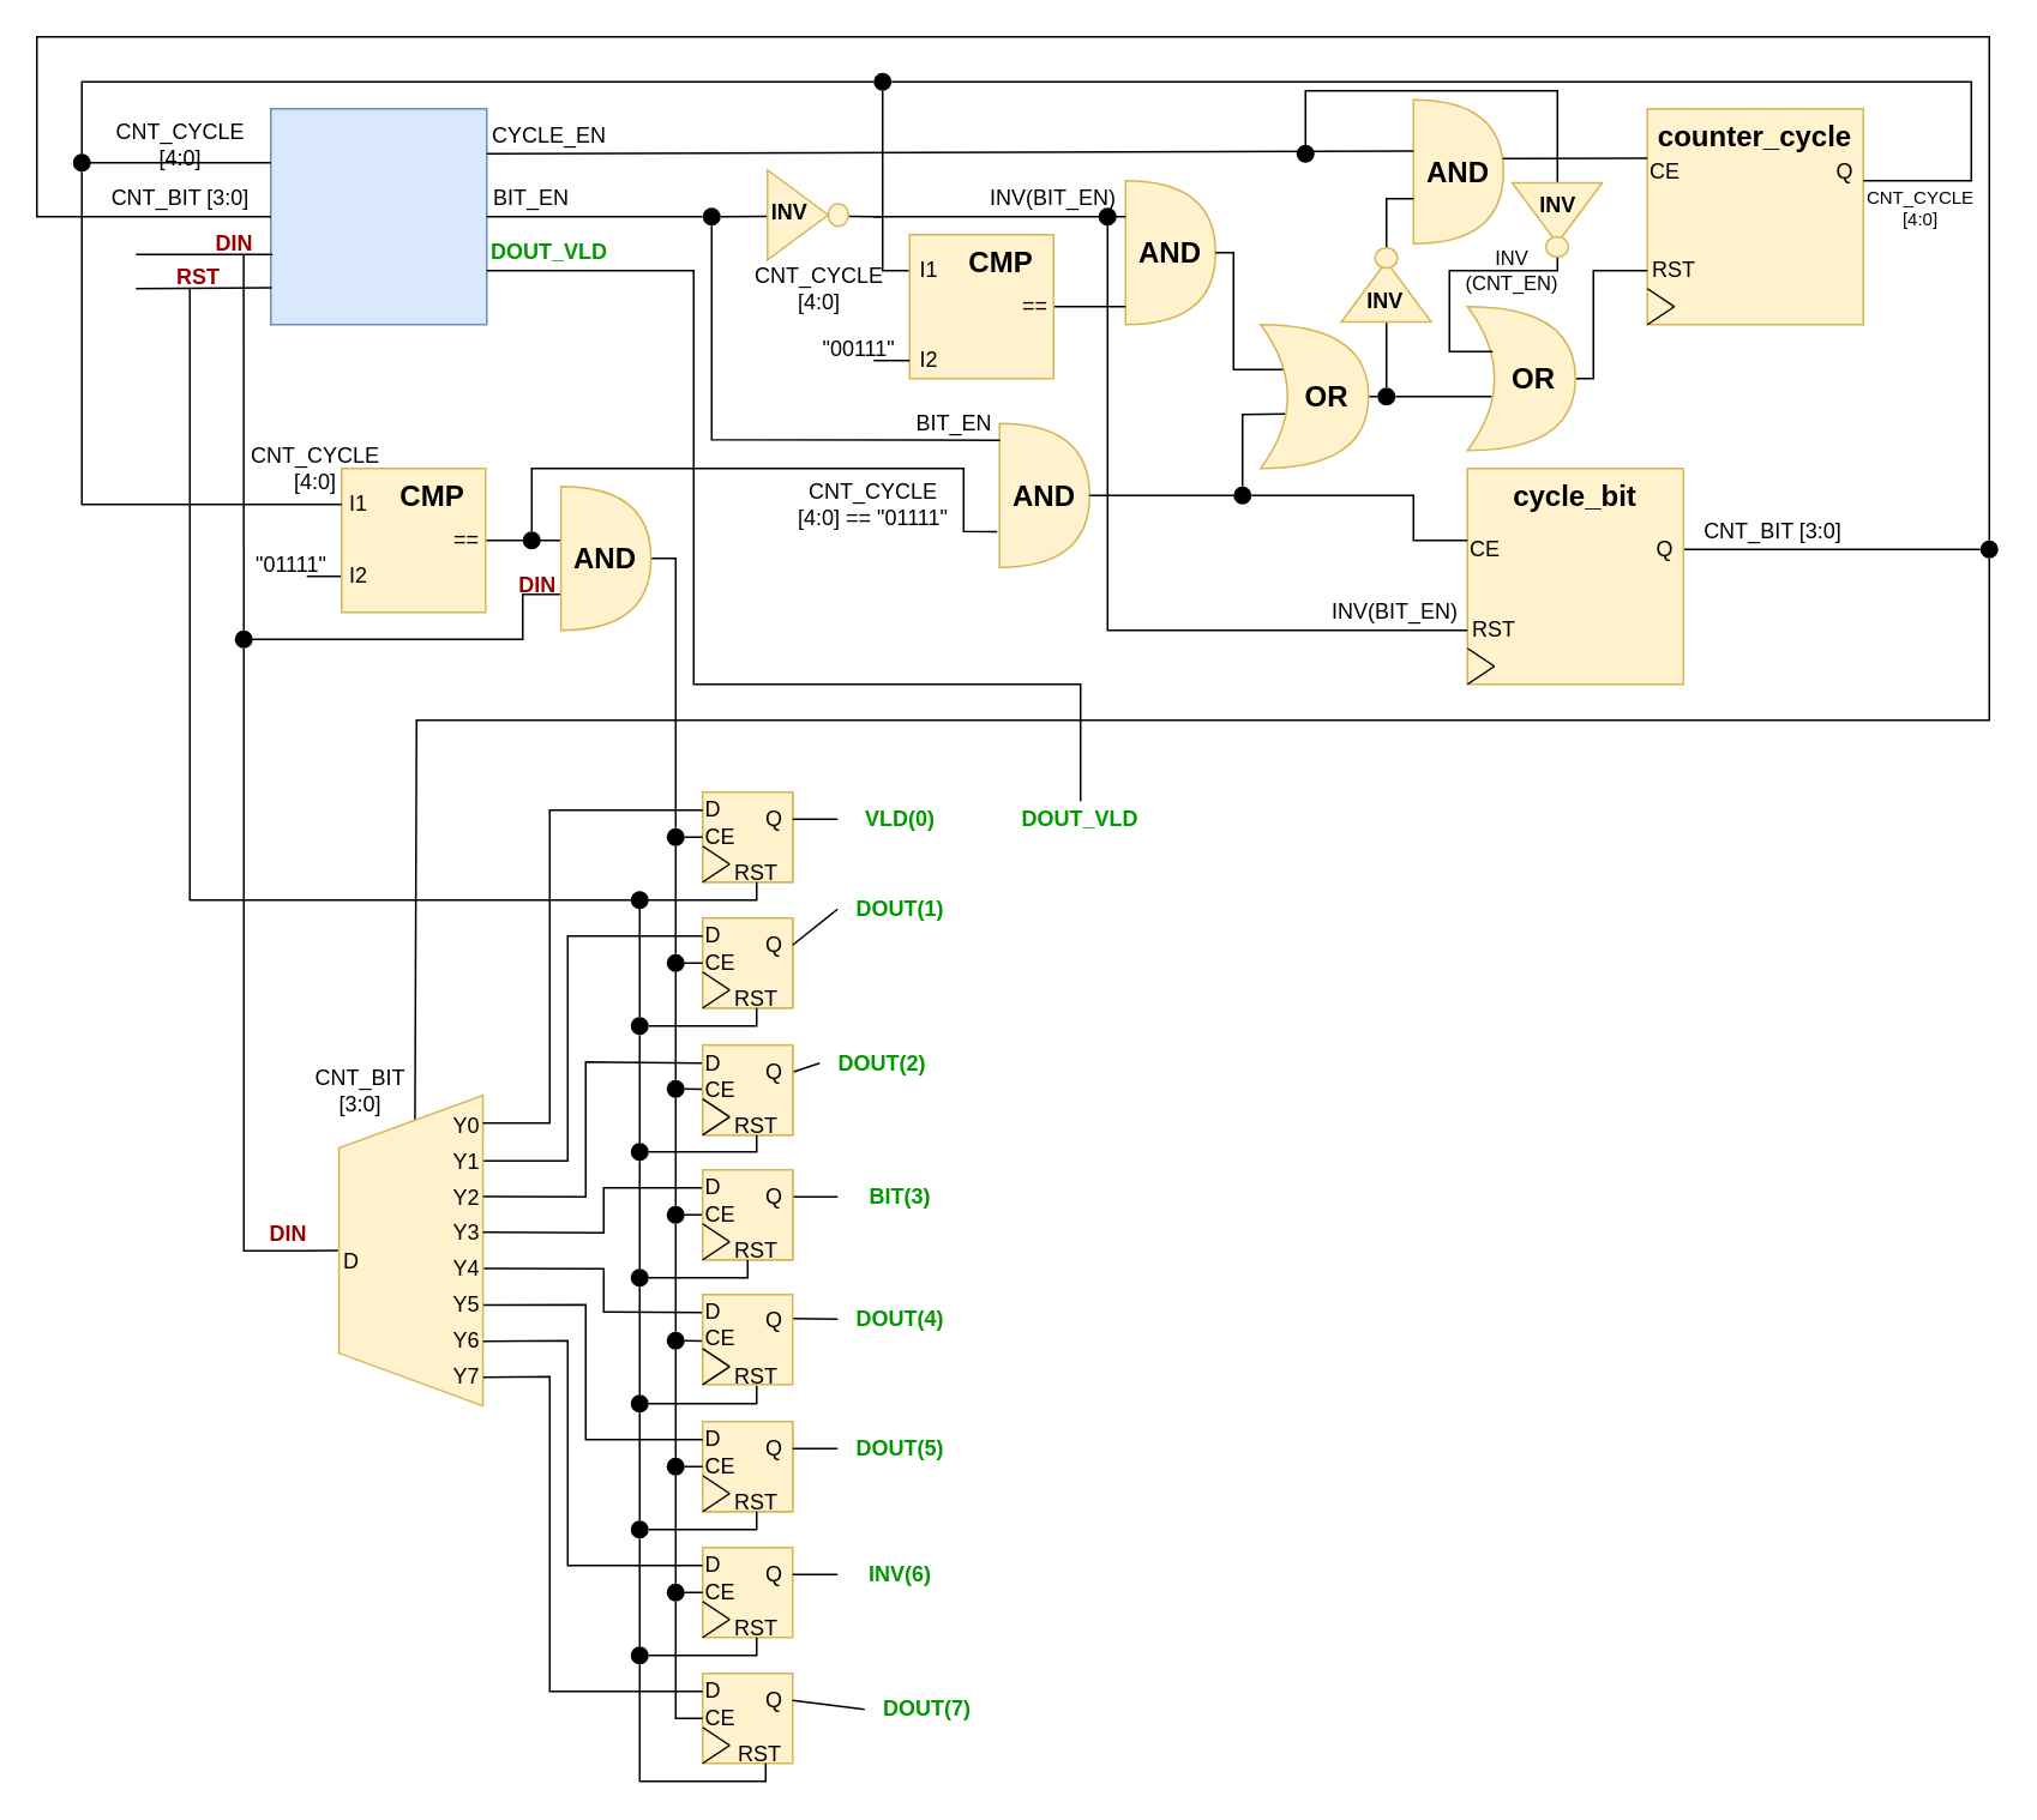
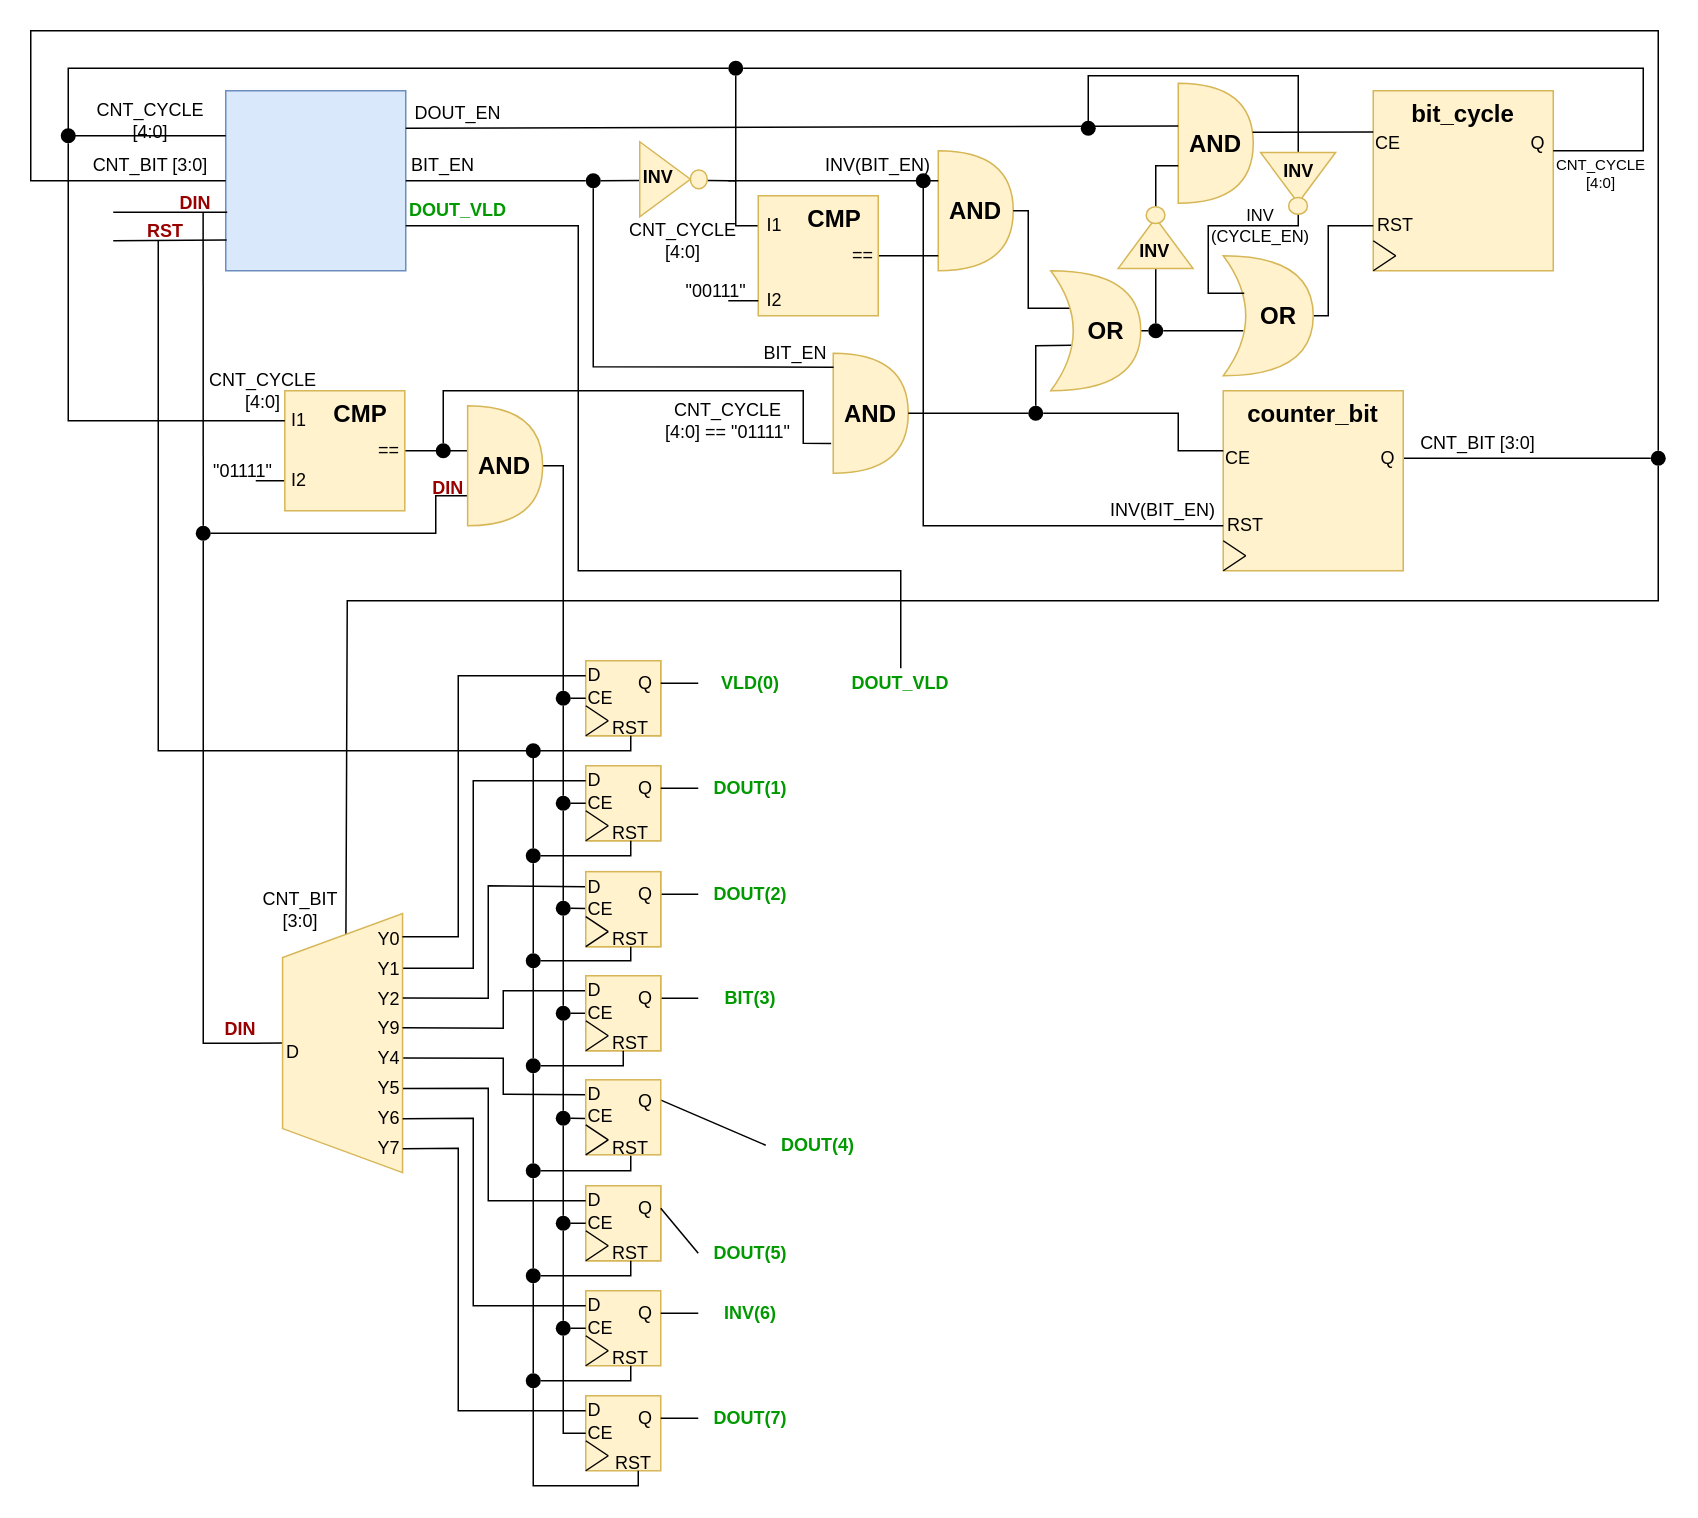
- <mxCell id="3" value="CYCLE_EN" style="text;html=1;align=center;verticalAlign=middle;whiteSpace=wrap;rounded=0;" parent="1" vertex="1"><mxGeometry x="270" y="65" width="70" height="20" as="geometry" /></mxCell>
+ <mxCell id="3" value="DOUT_EN" style="text;html=1;align=center;verticalAlign=middle;whiteSpace=wrap;rounded=0;" parent="1" vertex="1"><mxGeometry x="270" y="65" width="70" height="20" as="geometry" /></mxCell>
- <mxCell id="118" value="&lt;b&gt;&lt;font style=&quot;font-size: 16px;&quot;&gt;counter_cycle&lt;/font&gt;&lt;/b&gt;" style="text;html=1;align=center;verticalAlign=middle;whiteSpace=wrap;rounded=0;" parent="116" vertex="1"><mxGeometry x="20" width="100" height="30" as="geometry" /></mxCell>
+ <mxCell id="118" value="&lt;b&gt;&lt;font style=&quot;font-size: 16px;&quot;&gt;bit_cycle&lt;/font&gt;&lt;/b&gt;" style="text;html=1;align=center;verticalAlign=middle;whiteSpace=wrap;rounded=0;" parent="116" vertex="1"><mxGeometry x="20" width="100" height="30" as="geometry" /></mxCell>
- <mxCell id="207" value="&lt;div style=&quot;font-size: 11px;&quot;&gt;&lt;font style=&quot;font-size: 11px;&quot;&gt;INV&lt;/font&gt;&lt;/div&gt;&lt;div style=&quot;font-size: 11px;&quot;&gt;&lt;font style=&quot;font-size: 11px;&quot;&gt;(CNT_EN)&lt;/font&gt;&lt;/div&gt;" style="text;html=1;align=center;verticalAlign=middle;whiteSpace=wrap;rounded=0;" parent="1" vertex="1"><mxGeometry x="815" y="140" width="50" height="20" as="geometry" /></mxCell>
+ <mxCell id="207" value="&lt;div style=&quot;font-size: 11px;&quot;&gt;&lt;font style=&quot;font-size: 11px;&quot;&gt;INV&lt;/font&gt;&lt;/div&gt;&lt;div style=&quot;font-size: 11px;&quot;&gt;&lt;font style=&quot;font-size: 11px;&quot;&gt;(CYCLE_EN)&lt;/font&gt;&lt;/div&gt;" style="text;html=1;align=center;verticalAlign=middle;whiteSpace=wrap;rounded=0;" parent="1" vertex="1"><mxGeometry x="815" y="140" width="50" height="20" as="geometry" /></mxCell>
- <mxCell id="112" value="&lt;b&gt;&lt;font style=&quot;font-size: 16px;&quot;&gt;cycle_bit&lt;/font&gt;&lt;/b&gt;" style="text;html=1;align=center;verticalAlign=middle;whiteSpace=wrap;rounded=0;" parent="110" vertex="1"><mxGeometry x="20" width="100" height="30" as="geometry" /></mxCell>
+ <mxCell id="112" value="&lt;b&gt;&lt;font style=&quot;font-size: 16px;&quot;&gt;counter_bit&lt;/font&gt;&lt;/b&gt;" style="text;html=1;align=center;verticalAlign=middle;whiteSpace=wrap;rounded=0;" parent="110" vertex="1"><mxGeometry x="20" width="100" height="30" as="geometry" /></mxCell>
- <mxCell id="92" value="&lt;font color=&quot;#009900&quot;&gt;DOUT(1)&lt;br&gt;&lt;/font&gt;" style="text;html=1;align=center;verticalAlign=middle;whiteSpace=wrap;rounded=0;fontStyle=1" parent="1" vertex="1"><mxGeometry x="465" y="490" width="70" height="30" as="geometry" /></mxCell>
+ <mxCell id="92" value="&lt;font color=&quot;#009900&quot;&gt;DOUT(1)&lt;br&gt;&lt;/font&gt;" style="text;html=1;align=center;verticalAlign=middle;whiteSpace=wrap;rounded=0;fontStyle=1" parent="1" vertex="1"><mxGeometry x="465" y="510" width="70" height="30" as="geometry" /></mxCell>
- <mxCell id="93" value="&lt;font color=&quot;#009900&quot;&gt;DOUT(2)&lt;br&gt;&lt;/font&gt;" style="text;html=1;align=center;verticalAlign=middle;whiteSpace=wrap;rounded=0;fontStyle=1" parent="1" vertex="1"><mxGeometry x="455" y="575.63" width="70" height="30" as="geometry" /></mxCell>
+ <mxCell id="93" value="&lt;font color=&quot;#009900&quot;&gt;DOUT(2)&lt;br&gt;&lt;/font&gt;" style="text;html=1;align=center;verticalAlign=middle;whiteSpace=wrap;rounded=0;fontStyle=1" parent="1" vertex="1"><mxGeometry x="465" y="580.63" width="70" height="30" as="geometry" /></mxCell>
- <mxCell id="101" value="Y3" style="text;html=1;align=center;verticalAlign=middle;whiteSpace=wrap;rounded=0;" parent="1" vertex="1"><mxGeometry x="249.38" y="680.63" width="20" height="9.37" as="geometry" /></mxCell>
+ <mxCell id="101" value="Y9" style="text;html=1;align=center;verticalAlign=middle;whiteSpace=wrap;rounded=0;" parent="1" vertex="1"><mxGeometry x="249.38" y="680.63" width="20" height="9.37" as="geometry" /></mxCell>
- <mxCell id="95" value="&lt;font color=&quot;#009900&quot;&gt;DOUT(4)&lt;br&gt;&lt;/font&gt;" style="text;html=1;align=center;verticalAlign=middle;whiteSpace=wrap;rounded=0;fontStyle=1" parent="1" vertex="1"><mxGeometry x="465" y="718" width="70" height="30" as="geometry" /></mxCell>
+ <mxCell id="95" value="&lt;font color=&quot;#009900&quot;&gt;DOUT(4)&lt;br&gt;&lt;/font&gt;" style="text;html=1;align=center;verticalAlign=middle;whiteSpace=wrap;rounded=0;fontStyle=1" parent="1" vertex="1"><mxGeometry x="510" y="748" width="70" height="30" as="geometry" /></mxCell>
- <mxCell id="96" value="&lt;font color=&quot;#009900&quot;&gt;DOUT(5)&lt;br&gt;&lt;/font&gt;" style="text;html=1;align=center;verticalAlign=middle;whiteSpace=wrap;rounded=0;fontStyle=1" parent="1" vertex="1"><mxGeometry x="465" y="790" width="70" height="30" as="geometry" /></mxCell>
+ <mxCell id="96" value="&lt;font color=&quot;#009900&quot;&gt;DOUT(5)&lt;br&gt;&lt;/font&gt;" style="text;html=1;align=center;verticalAlign=middle;whiteSpace=wrap;rounded=0;fontStyle=1" parent="1" vertex="1"><mxGeometry x="465" y="820" width="70" height="30" as="geometry" /></mxCell>
- <mxCell id="98" value="&lt;font color=&quot;#009900&quot;&gt;DOUT(7)&lt;br&gt;&lt;/font&gt;" style="text;html=1;align=center;verticalAlign=middle;whiteSpace=wrap;rounded=0;fontStyle=1" parent="1" vertex="1"><mxGeometry x="480" y="935" width="70" height="30" as="geometry" /></mxCell>
+ <mxCell id="98" value="&lt;font color=&quot;#009900&quot;&gt;DOUT(7)&lt;br&gt;&lt;/font&gt;" style="text;html=1;align=center;verticalAlign=middle;whiteSpace=wrap;rounded=0;fontStyle=1" parent="1" vertex="1"><mxGeometry x="465" y="930" width="70" height="30" as="geometry" /></mxCell>
